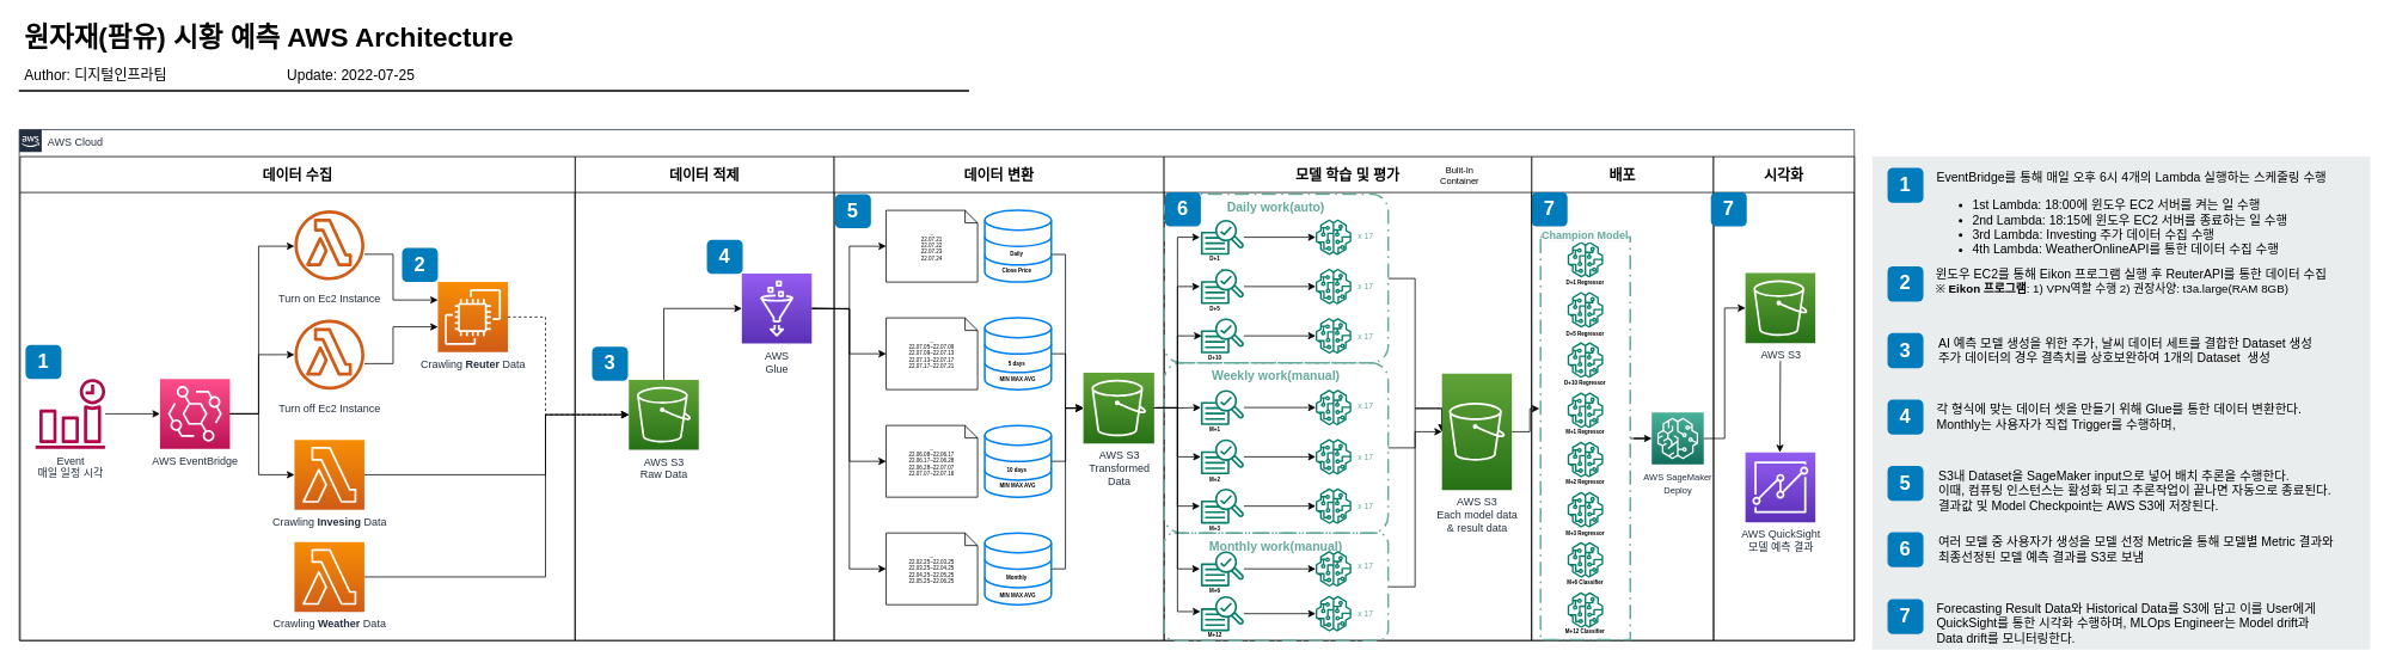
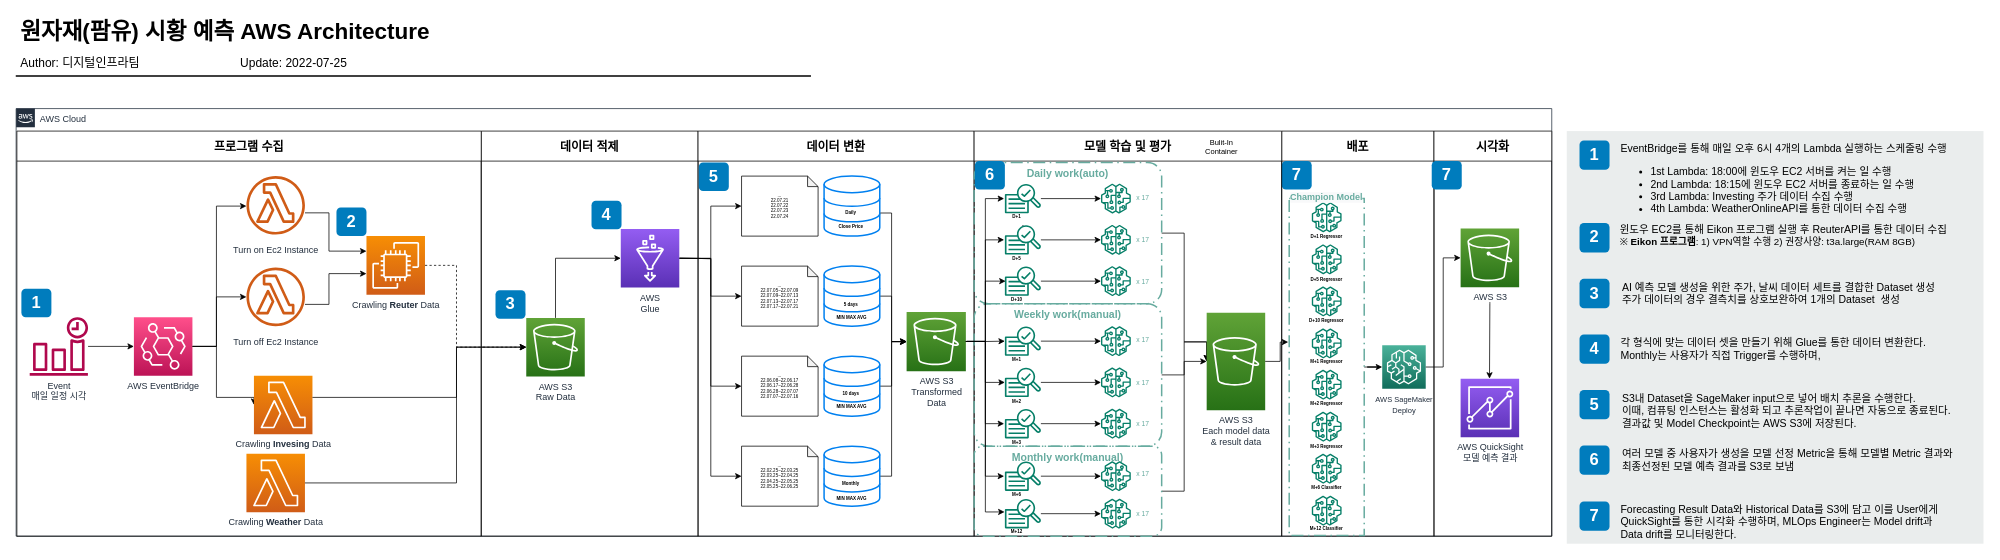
- <mxCell id="10" value="데이터 수집" style="swimlane;startSize=40;fontSize=16;" parent="5" vertex="1"><mxGeometry x="1" y="30" width="619" height="540" as="geometry"><mxRectangle x="-30" y="1060" width="120" height="30" as="alternateBounds" /></mxGeometry></mxCell>
+ <mxCell id="10" value="프로그램 수집" style="swimlane;startSize=40;fontSize=16;" parent="5" vertex="1"><mxGeometry x="1" y="30" width="619" height="540" as="geometry"><mxRectangle x="-30" y="1060" width="120" height="30" as="alternateBounds" /></mxGeometry></mxCell>
- <mxCell id="25" value="Crawling &lt;b&gt;Invesing &lt;/b&gt;Data" style="sketch=0;points=[[0,0,0],[0.25,0,0],[0.5,0,0],[0.75,0,0],[1,0,0],[0,1,0],[0.25,1,0],[0.5,1,0],[0.75,1,0],[1,1,0],[0,0.25,0],[0,0.5,0],[0,0.75,0],[1,0.25,0],[1,0.5,0],[1,0.75,0]];outlineConnect=0;fontColor=#232F3E;gradientColor=#F78E04;gradientDirection=north;fillColor=#D05C17;strokeColor=#ffffff;dashed=0;verticalLabelPosition=bottom;verticalAlign=top;align=center;html=1;fontSize=12;fontStyle=0;aspect=fixed;shape=mxgraph.aws4.resourceIcon;resIcon=mxgraph.aws4.lambda;" parent="10" vertex="1"><mxGeometry x="306" y="316" width="78" height="78" as="geometry" /></mxCell>
+ <mxCell id="25" value="Crawling &lt;b&gt;Invesing &lt;/b&gt;Data" style="sketch=0;points=[[0,0,0],[0.25,0,0],[0.5,0,0],[0.75,0,0],[1,0,0],[0,1,0],[0.25,1,0],[0.5,1,0],[0.75,1,0],[1,1,0],[0,0.25,0],[0,0.5,0],[0,0.75,0],[1,0.25,0],[1,0.5,0],[1,0.75,0]];outlineConnect=0;fontColor=#232F3E;gradientColor=#F78E04;gradientDirection=north;fillColor=#D05C17;strokeColor=#ffffff;dashed=0;verticalLabelPosition=bottom;verticalAlign=top;align=center;html=1;fontSize=12;fontStyle=0;aspect=fixed;shape=mxgraph.aws4.resourceIcon;resIcon=mxgraph.aws4.lambda;" parent="10" vertex="1"><mxGeometry x="316" y="326" width="78" height="78" as="geometry" /></mxCell>
